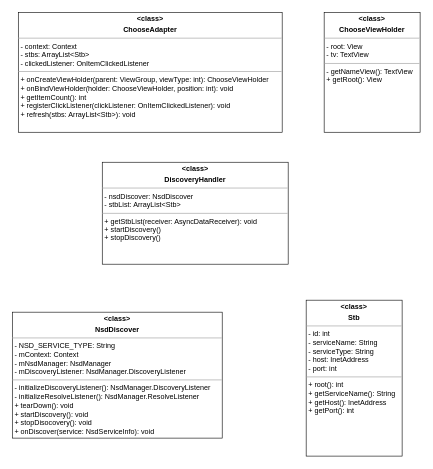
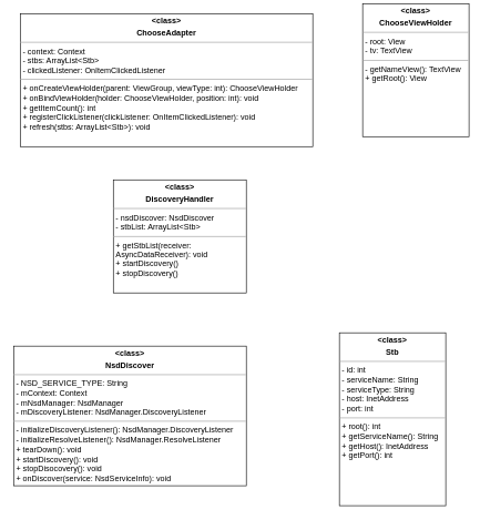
- <mxCell id="3" value="&lt;p style=&quot;margin:0px;margin-top:4px;text-align:center;&quot;&gt;&lt;b&gt;&amp;lt;class&amp;gt;&lt;/b&gt;&lt;/p&gt;&lt;p style=&quot;margin:0px;margin-top:4px;text-align:center;&quot;&gt;&lt;b&gt;ChooseViewHolder&lt;/b&gt;&lt;/p&gt;&lt;hr size=&quot;1&quot;&gt;&lt;p style=&quot;margin:0px;margin-left:4px;&quot;&gt;- root: View&lt;/p&gt;&lt;p style=&quot;margin:0px;margin-left:4px;&quot;&gt;- tv: TextView&lt;/p&gt;&lt;hr size=&quot;1&quot;&gt;&lt;p style=&quot;margin:0px;margin-left:4px;&quot;&gt;- getNameView(): TextView&lt;/p&gt;&lt;p style=&quot;margin:0px;margin-left:4px;&quot;&gt;+ getRoot(): View&lt;/p&gt;" style="verticalAlign=top;align=left;overflow=fill;fontSize=12;fontFamily=Helvetica;html=1;whiteSpace=wrap;" vertex="1" parent="1"><mxGeometry x="540" y="20" width="160" height="200" as="geometry" /></mxCell>
+ <mxCell id="3" value="&lt;p style=&quot;margin:0px;margin-top:4px;text-align:center;&quot;&gt;&lt;b&gt;&amp;lt;class&amp;gt;&lt;/b&gt;&lt;/p&gt;&lt;p style=&quot;margin:0px;margin-top:4px;text-align:center;&quot;&gt;&lt;b&gt;ChooseViewHolder&lt;/b&gt;&lt;/p&gt;&lt;hr size=&quot;1&quot;&gt;&lt;p style=&quot;margin:0px;margin-left:4px;&quot;&gt;- root: View&lt;/p&gt;&lt;p style=&quot;margin:0px;margin-left:4px;&quot;&gt;- tv: TextView&lt;/p&gt;&lt;hr size=&quot;1&quot;&gt;&lt;p style=&quot;margin:0px;margin-left:4px;&quot;&gt;- getNameView(): TextView&lt;/p&gt;&lt;p style=&quot;margin:0px;margin-left:4px;&quot;&gt;+ getRoot(): View&lt;/p&gt;" style="verticalAlign=top;align=left;overflow=fill;fontSize=12;fontFamily=Helvetica;html=1;whiteSpace=wrap;" vertex="1" parent="1"><mxGeometry x="545" y="5" width="160" height="200" as="geometry" /></mxCell>
- <mxCell id="4" value="&lt;p style=&quot;margin:0px;margin-top:4px;text-align:center;&quot;&gt;&lt;b&gt;&amp;lt;class&amp;gt;&lt;/b&gt;&lt;/p&gt;&lt;p style=&quot;margin:0px;margin-top:4px;text-align:center;&quot;&gt;&lt;b&gt;DiscoveryHandler&lt;/b&gt;&lt;/p&gt;&lt;hr size=&quot;1&quot;&gt;&lt;p style=&quot;margin:0px;margin-left:4px;&quot;&gt;- nsdDiscover: NsdDiscover&lt;/p&gt;&lt;p style=&quot;margin:0px;margin-left:4px;&quot;&gt;- stbList: ArrayList&amp;lt;Stb&amp;gt;&lt;/p&gt;&lt;hr size=&quot;1&quot;&gt;&lt;p style=&quot;margin:0px;margin-left:4px;&quot;&gt;+ getStbList(receiver: AsyncDataReceiver): void&lt;/p&gt;&lt;p style=&quot;margin:0px;margin-left:4px;&quot;&gt;+ startDiscovery()&lt;/p&gt;&lt;p style=&quot;margin:0px;margin-left:4px;&quot;&gt;+ stopDiscovery()&lt;/p&gt;" style="verticalAlign=top;align=left;overflow=fill;fontSize=12;fontFamily=Helvetica;html=1;whiteSpace=wrap;" vertex="1" parent="1"><mxGeometry x="170" y="270" width="310" height="170" as="geometry" /></mxCell>
+ <mxCell id="4" value="&lt;p style=&quot;margin:0px;margin-top:4px;text-align:center;&quot;&gt;&lt;b&gt;&amp;lt;class&amp;gt;&lt;/b&gt;&lt;/p&gt;&lt;p style=&quot;margin:0px;margin-top:4px;text-align:center;&quot;&gt;&lt;b&gt;DiscoveryHandler&lt;/b&gt;&lt;/p&gt;&lt;hr size=&quot;1&quot;&gt;&lt;p style=&quot;margin:0px;margin-left:4px;&quot;&gt;- nsdDiscover: NsdDiscover&lt;/p&gt;&lt;p style=&quot;margin:0px;margin-left:4px;&quot;&gt;- stbList: ArrayList&amp;lt;Stb&amp;gt;&lt;/p&gt;&lt;hr size=&quot;1&quot;&gt;&lt;p style=&quot;margin:0px;margin-left:4px;&quot;&gt;+ getStbList(receiver: AsyncDataReceiver): void&lt;/p&gt;&lt;p style=&quot;margin:0px;margin-left:4px;&quot;&gt;+ startDiscovery()&lt;/p&gt;&lt;p style=&quot;margin:0px;margin-left:4px;&quot;&gt;+ stopDiscovery()&lt;/p&gt;" style="verticalAlign=top;align=left;overflow=fill;fontSize=12;fontFamily=Helvetica;html=1;whiteSpace=wrap;" vertex="1" parent="1"><mxGeometry x="170" y="270" width="200" height="170" as="geometry" /></mxCell>
